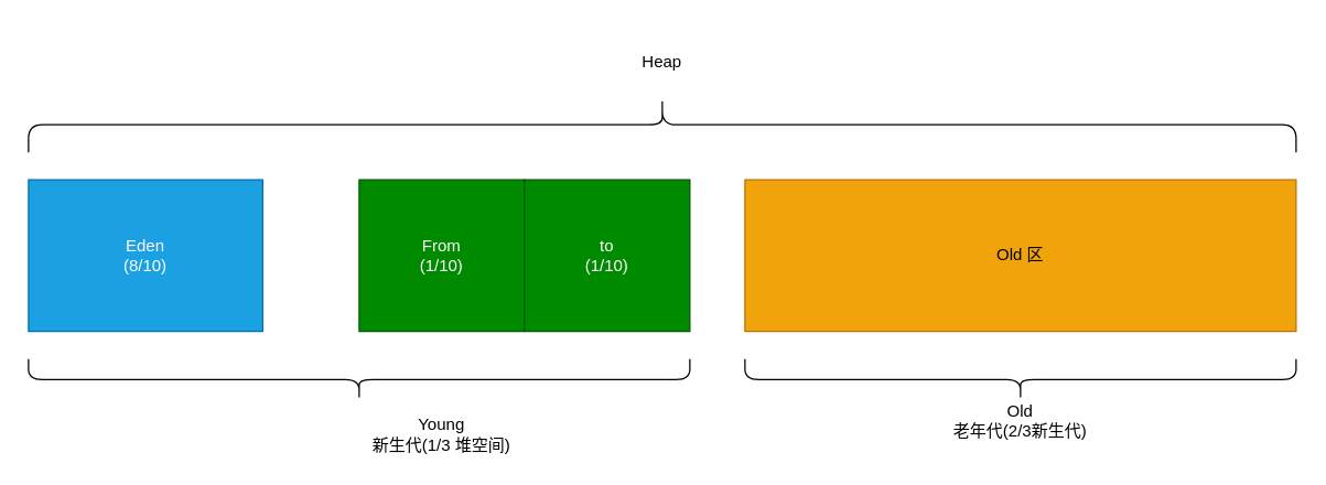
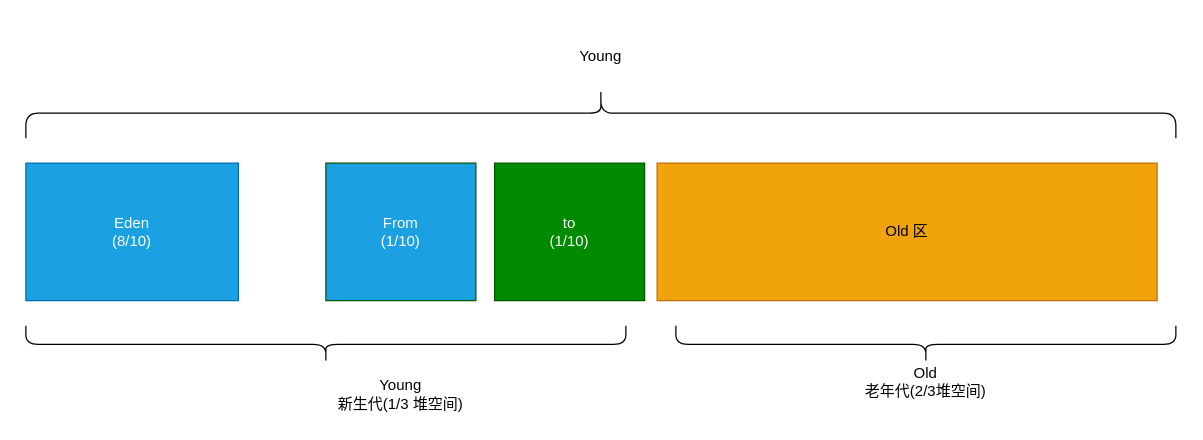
- <mxCell id="7" value="Heap" style="text;html=1;strokeColor=none;fillColor=none;align=center;verticalAlign=middle;whiteSpace=wrap;rounded=0;" vertex="1" parent="1"><mxGeometry x="435" y="20" width="90" height="50" as="geometry" /></mxCell>
+ <mxCell id="7" value="Young" style="text;html=1;strokeColor=none;fillColor=none;align=center;verticalAlign=middle;whiteSpace=wrap;rounded=0;" vertex="1" parent="1"><mxGeometry x="435" y="20" width="90" height="50" as="geometry" /></mxCell>
- <mxCell id="3" value="From&lt;br&gt;(1/10)" style="rounded=0;whiteSpace=wrap;html=1;fillColor=#008a00;fontColor=#ffffff;strokeColor=#005700;" vertex="1" parent="1"><mxGeometry x="260" y="130" width="120" height="110" as="geometry" /></mxCell>
+ <mxCell id="3" value="From&lt;br&gt;(1/10)" style="rounded=0;whiteSpace=wrap;html=1;fillColor=#1ba1e2;fontColor=#ffffff;strokeColor=#005700;" vertex="1" parent="1"><mxGeometry x="260" y="130" width="120" height="110" as="geometry" /></mxCell>
- <mxCell id="4" value="to&lt;br&gt;(1/10)" style="rounded=0;whiteSpace=wrap;html=1;fillColor=#008a00;fontColor=#ffffff;strokeColor=#005700;" vertex="1" parent="1"><mxGeometry x="380" y="130" width="120" height="110" as="geometry" /></mxCell>
+ <mxCell id="4" value="to&lt;br&gt;(1/10)" style="rounded=0;whiteSpace=wrap;html=1;fillColor=#008a00;fontColor=#ffffff;strokeColor=#005700;" vertex="1" parent="1"><mxGeometry x="395" y="130" width="120" height="110" as="geometry" /></mxCell>
- <mxCell id="5" value="Old 区" style="rounded=0;whiteSpace=wrap;html=1;fillColor=#f0a30a;fontColor=#000000;strokeColor=#BD7000;" vertex="1" parent="1"><mxGeometry x="540" y="130" width="400" height="110" as="geometry" /></mxCell>
+ <mxCell id="5" value="Old 区" style="rounded=0;whiteSpace=wrap;html=1;fillColor=#f0a30a;fontColor=#000000;strokeColor=#BD7000;" vertex="1" parent="1"><mxGeometry x="525" y="130" width="400" height="110" as="geometry" /></mxCell>
- <mxCell id="11" value="Old&lt;br&gt;老年代(2/3新生代)" style="text;html=1;strokeColor=none;fillColor=none;align=center;verticalAlign=middle;whiteSpace=wrap;rounded=0;" vertex="1" parent="1"><mxGeometry x="640" y="290" width="200" height="30" as="geometry" /></mxCell>
+ <mxCell id="11" value="Old&lt;br&gt;老年代(2/3堆空间)" style="text;html=1;strokeColor=none;fillColor=none;align=center;verticalAlign=middle;whiteSpace=wrap;rounded=0;" vertex="1" parent="1"><mxGeometry x="640" y="290" width="200" height="30" as="geometry" /></mxCell>
